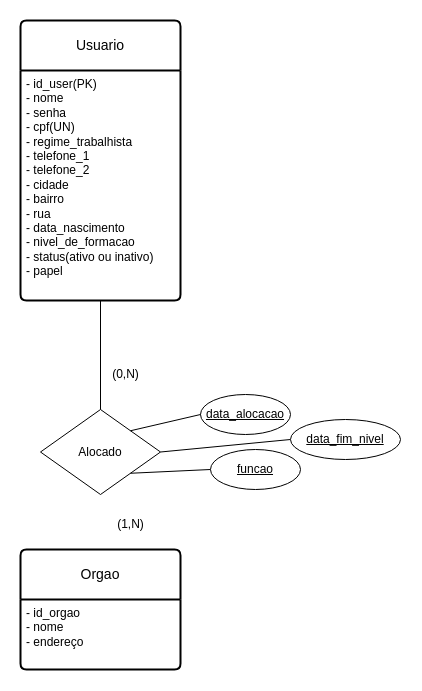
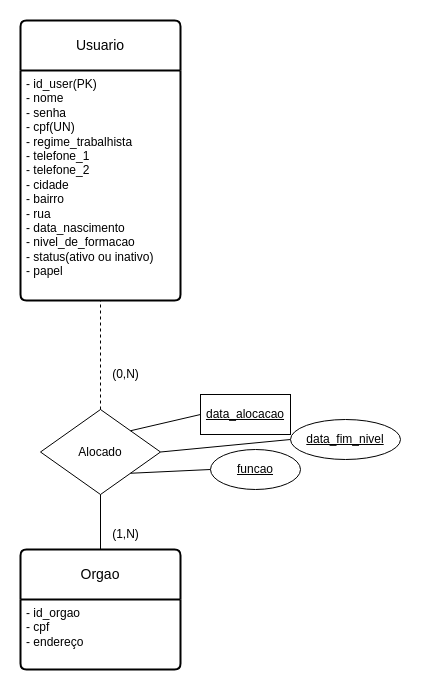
- <mxCell id="7" value="" style="endArrow=none;html=1;rounded=0;entryX=0.5;entryY=1;entryDx=0;entryDy=0;exitX=0.5;exitY=0;exitDx=0;exitDy=0;" parent="1" source="6" target="2" edge="1"><mxGeometry width="50" height="50" relative="1" as="geometry"><mxPoint x="70" y="399" as="sourcePoint" /><mxPoint x="101.52" y="311.64" as="targetPoint" /></mxGeometry></mxCell>
+ <mxCell id="7" value="" style="endArrow=none;html=1;rounded=0;entryX=0.5;entryY=1;entryDx=0;entryDy=0;exitX=0.5;exitY=0;exitDx=0;exitDy=0;dashed=1;" parent="1" source="6" target="2" edge="1"><mxGeometry width="50" height="50" relative="1" as="geometry"><mxPoint x="70" y="399" as="sourcePoint" /><mxPoint x="101.52" y="311.64" as="targetPoint" /></mxGeometry></mxCell>
- <mxCell id="11" value="data_alocacao" style="ellipse;whiteSpace=wrap;html=1;align=center;fontStyle=4;" parent="1" vertex="1"><mxGeometry x="200" y="394" width="90" height="40" as="geometry" /></mxCell>
+ <mxCell id="11" value="data_alocacao" style="whiteSpace=wrap;html=1;align=center;fontStyle=4;rounded=0;" parent="1" vertex="1"><mxGeometry x="200" y="394" width="90" height="40" as="geometry" /></mxCell>
+ <mxCell id="8" value="" style="endArrow=none;html=1;rounded=0;entryX=0.5;entryY=1;entryDx=0;entryDy=0;exitX=0.5;exitY=0;exitDx=0;exitDy=0;" parent="1" source="4" target="6" edge="1"><mxGeometry width="50" height="50" relative="1" as="geometry"><mxPoint x="80" y="539" as="sourcePoint" /><mxPoint x="130" y="489" as="targetPoint" /></mxGeometry></mxCell>
- <mxCell id="9" value="(1,N)" style="text;html=1;align=center;verticalAlign=middle;resizable=0;points=[];autosize=1;strokeColor=none;fillColor=none;" parent="1" vertex="1"><mxGeometry x="105" y="509" width="50" height="30" as="geometry" /></mxCell>
+ <mxCell id="9" value="(1,N)" style="text;html=1;align=center;verticalAlign=middle;resizable=0;points=[];autosize=1;strokeColor=none;fillColor=none;" parent="1" vertex="1"><mxGeometry x="100" y="519" width="50" height="30" as="geometry" /></mxCell>
- <mxCell id="5" value="- id_orgao&lt;div&gt;- nome&lt;/div&gt;&lt;div&gt;- endereço&lt;/div&gt;" style="align=left;strokeColor=none;fillColor=none;spacingLeft=4;fontSize=12;verticalAlign=top;resizable=0;rotatable=0;part=1;html=1;" parent="4" vertex="1"><mxGeometry y="50" width="160" height="70" as="geometry" /></mxCell>
+ <mxCell id="5" value="- id_orgao&lt;div&gt;- cpf&lt;/div&gt;&lt;div&gt;- endereço&lt;/div&gt;" style="align=left;strokeColor=none;fillColor=none;spacingLeft=4;fontSize=12;verticalAlign=top;resizable=0;rotatable=0;part=1;html=1;" parent="4" vertex="1"><mxGeometry y="50" width="160" height="70" as="geometry" /></mxCell>
